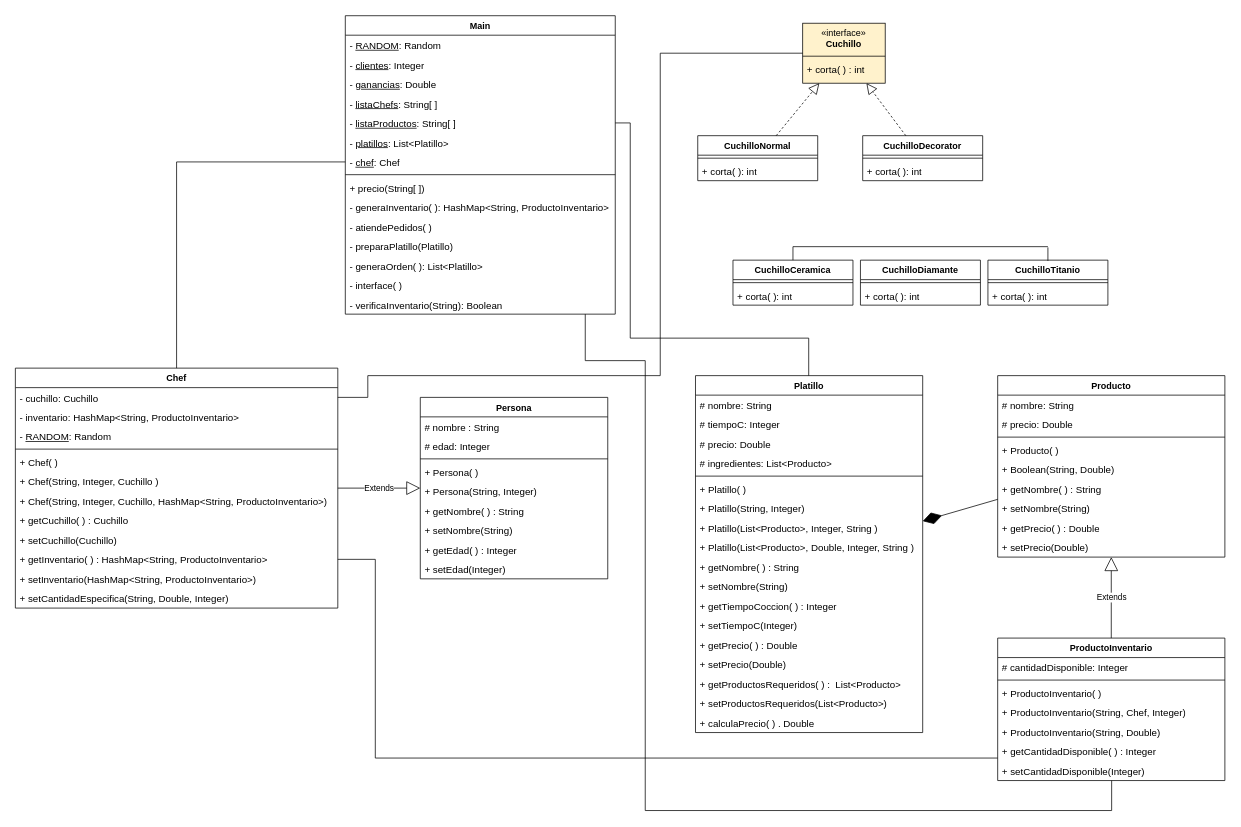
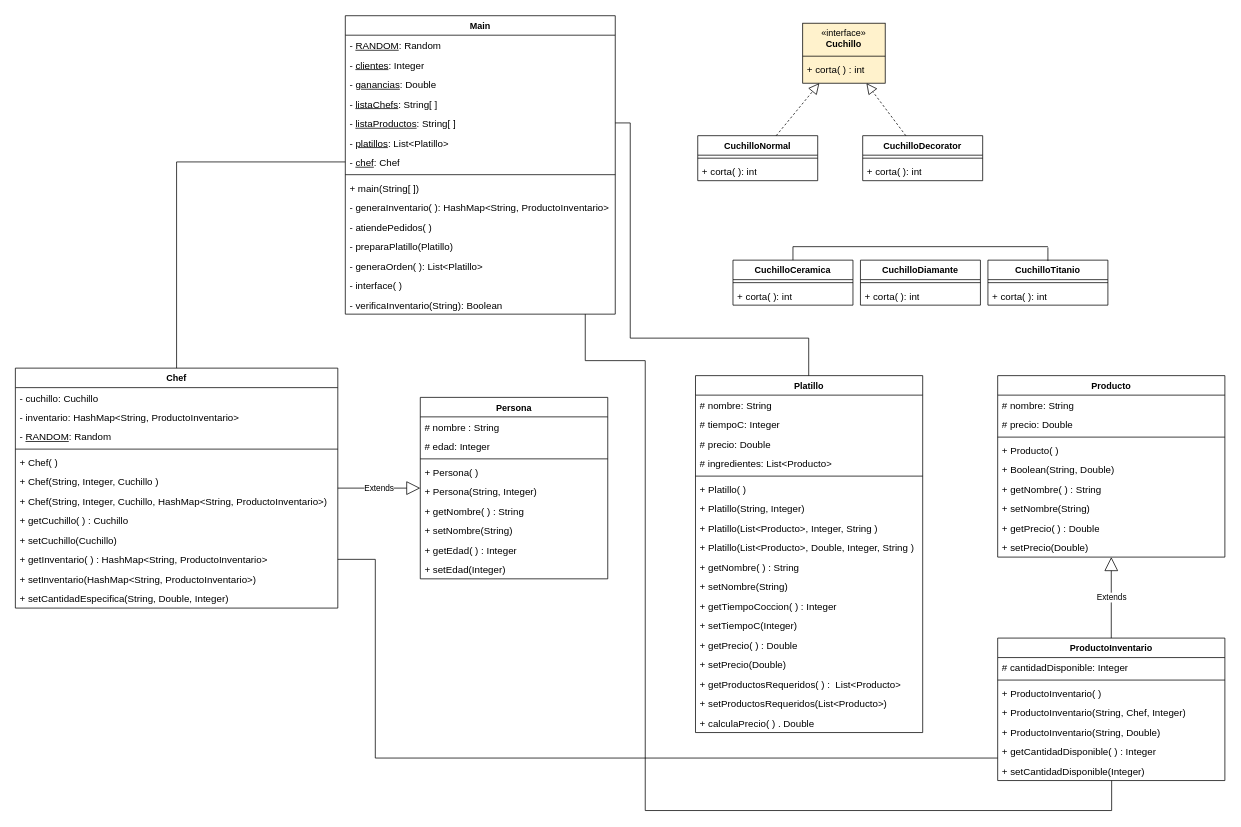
- <mxCell id="11" value="+ precio(String[ ])" style="text;strokeColor=none;fillColor=none;align=left;verticalAlign=top;spacingLeft=4;spacingRight=4;overflow=hidden;rotatable=0;points=[[0,0.5],[1,0.5]];portConstraint=eastwest;whiteSpace=wrap;html=1;fontSize=13;" vertex="1" parent="2"><mxGeometry y="216" width="360" height="26" as="geometry" /></mxCell>
+ <mxCell id="11" value="+ main(String[ ])" style="text;strokeColor=none;fillColor=none;align=left;verticalAlign=top;spacingLeft=4;spacingRight=4;overflow=hidden;rotatable=0;points=[[0,0.5],[1,0.5]];portConstraint=eastwest;whiteSpace=wrap;html=1;fontSize=13;" vertex="1" parent="2"><mxGeometry y="216" width="360" height="26" as="geometry" /></mxCell>
- <mxCell id="105" style="edgeStyle=orthogonalEdgeStyle;rounded=0;orthogonalLoop=1;jettySize=auto;html=1;endArrow=none;endFill=0;" edge="1" parent="1" source="52" target="18"><mxGeometry relative="1" as="geometry"><mxPoint x="500" y="540" as="sourcePoint" /><Array as="points"><mxPoint x="490" y="529" /><mxPoint x="490" y="500" /><mxPoint x="880" y="500" /><mxPoint x="880" y="70" /></Array></mxGeometry></mxCell>
- <mxCell id="103" value="" style="endArrow=diamondThin;endFill=1;endSize=24;html=1;rounded=0;" edge="1" parent="1" source="84" target="65"><mxGeometry width="160" relative="1" as="geometry"><mxPoint x="830" y="660" as="sourcePoint" /><mxPoint x="990" y="660" as="targetPoint" /></mxGeometry></mxCell>
